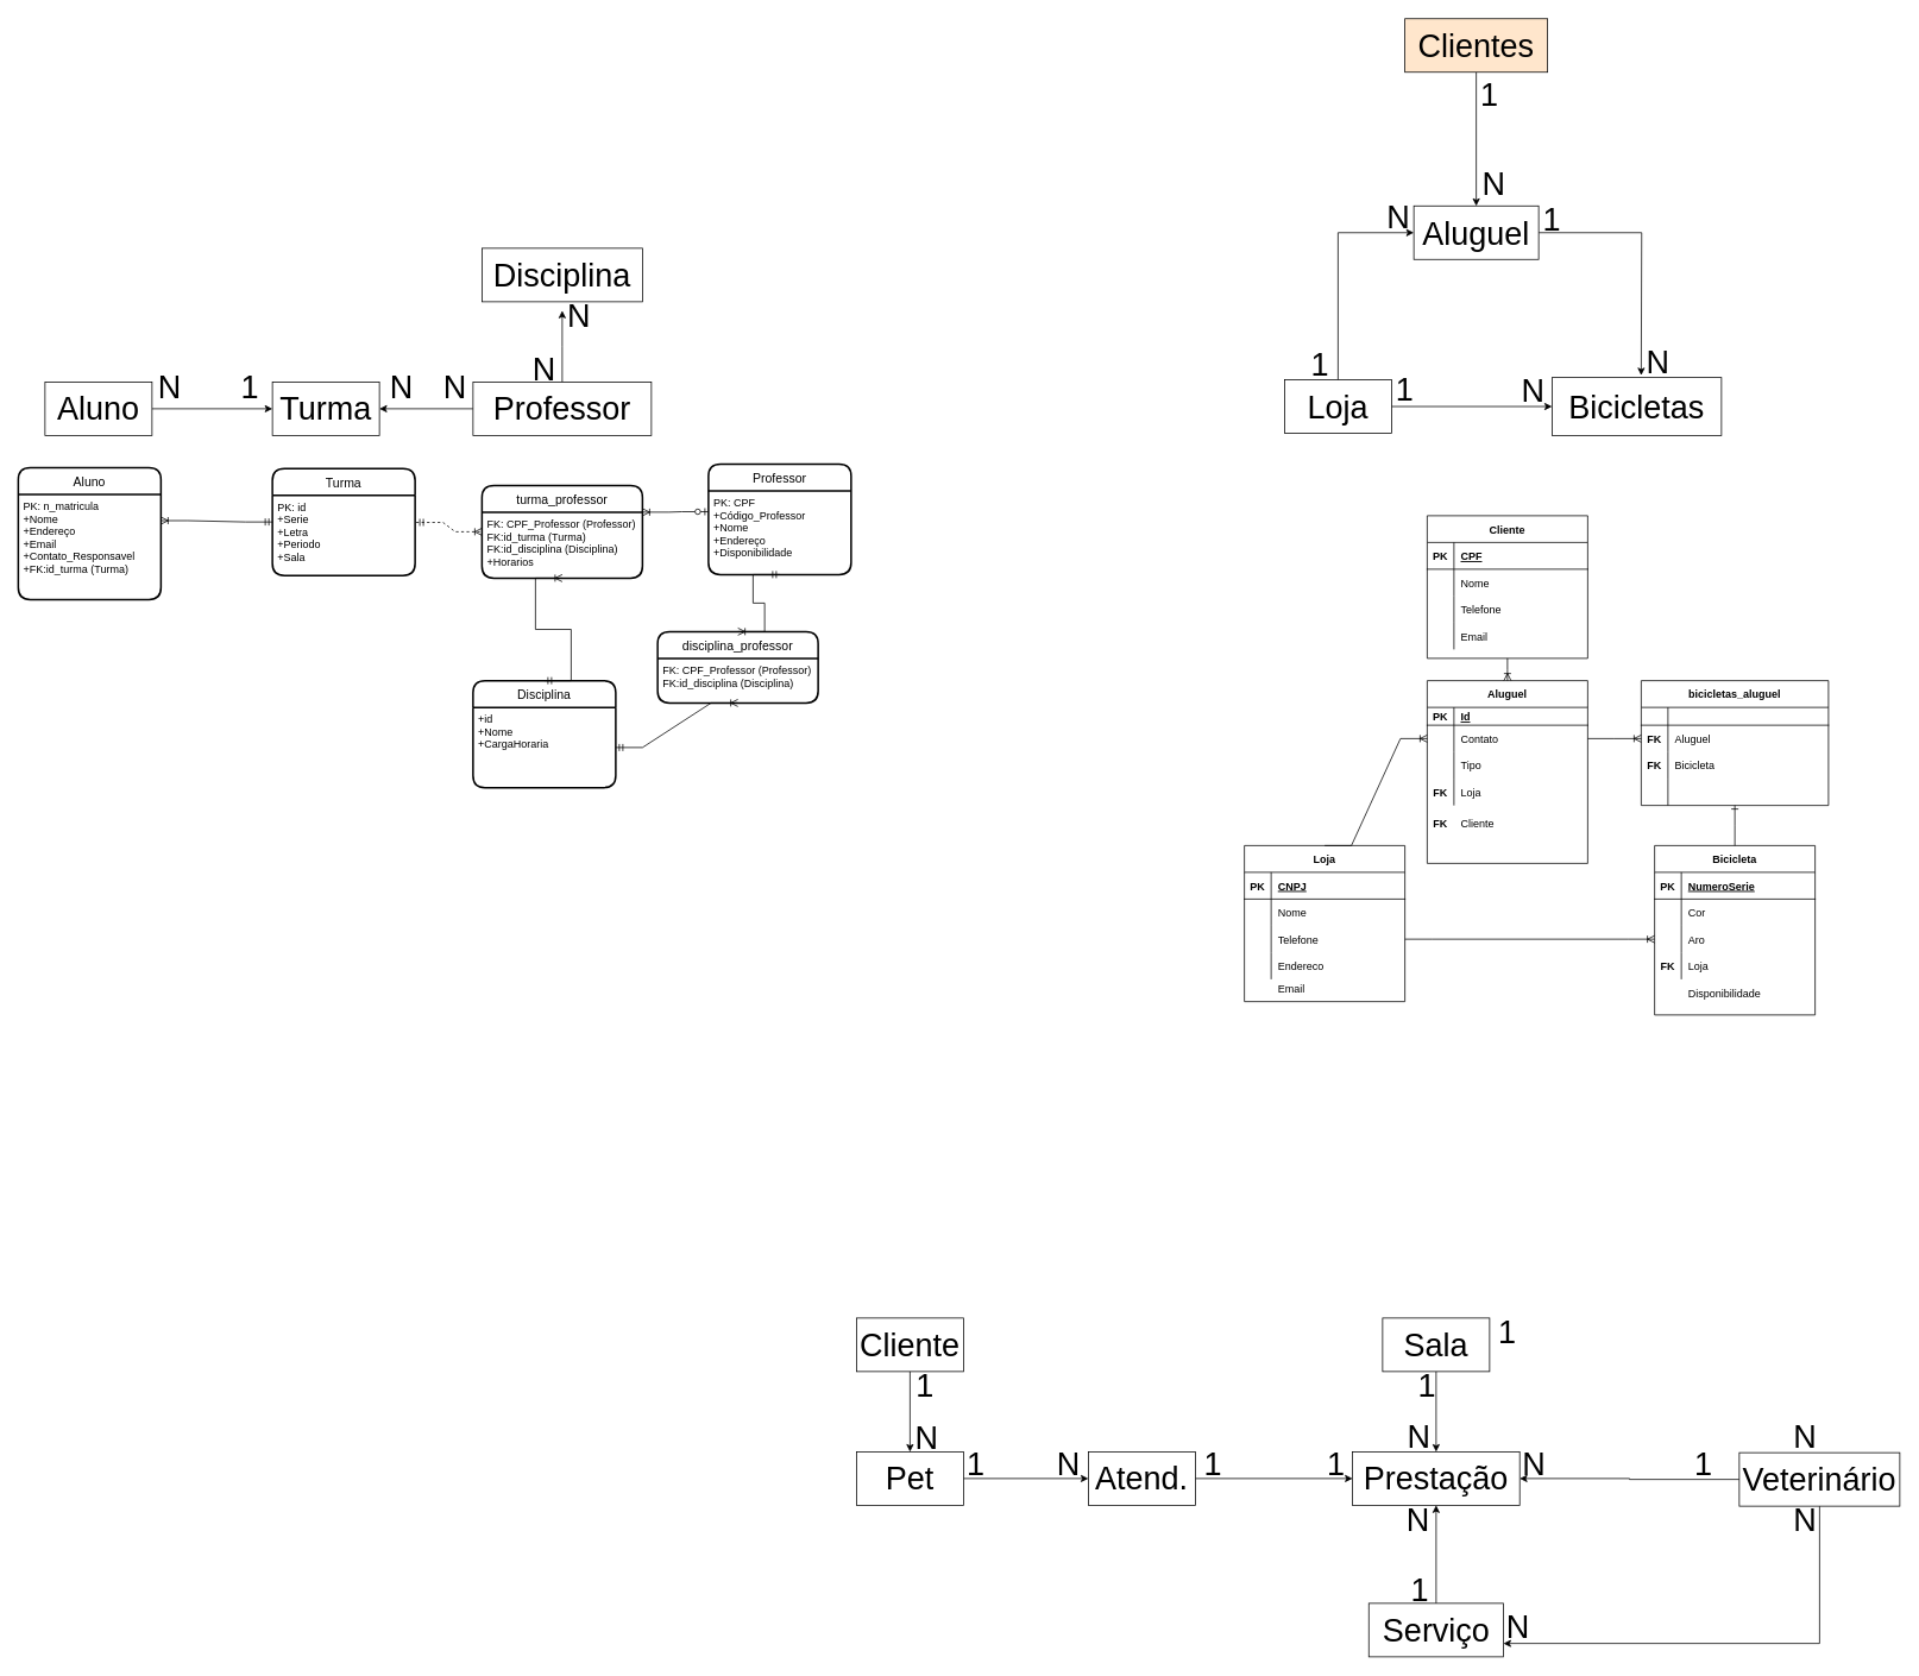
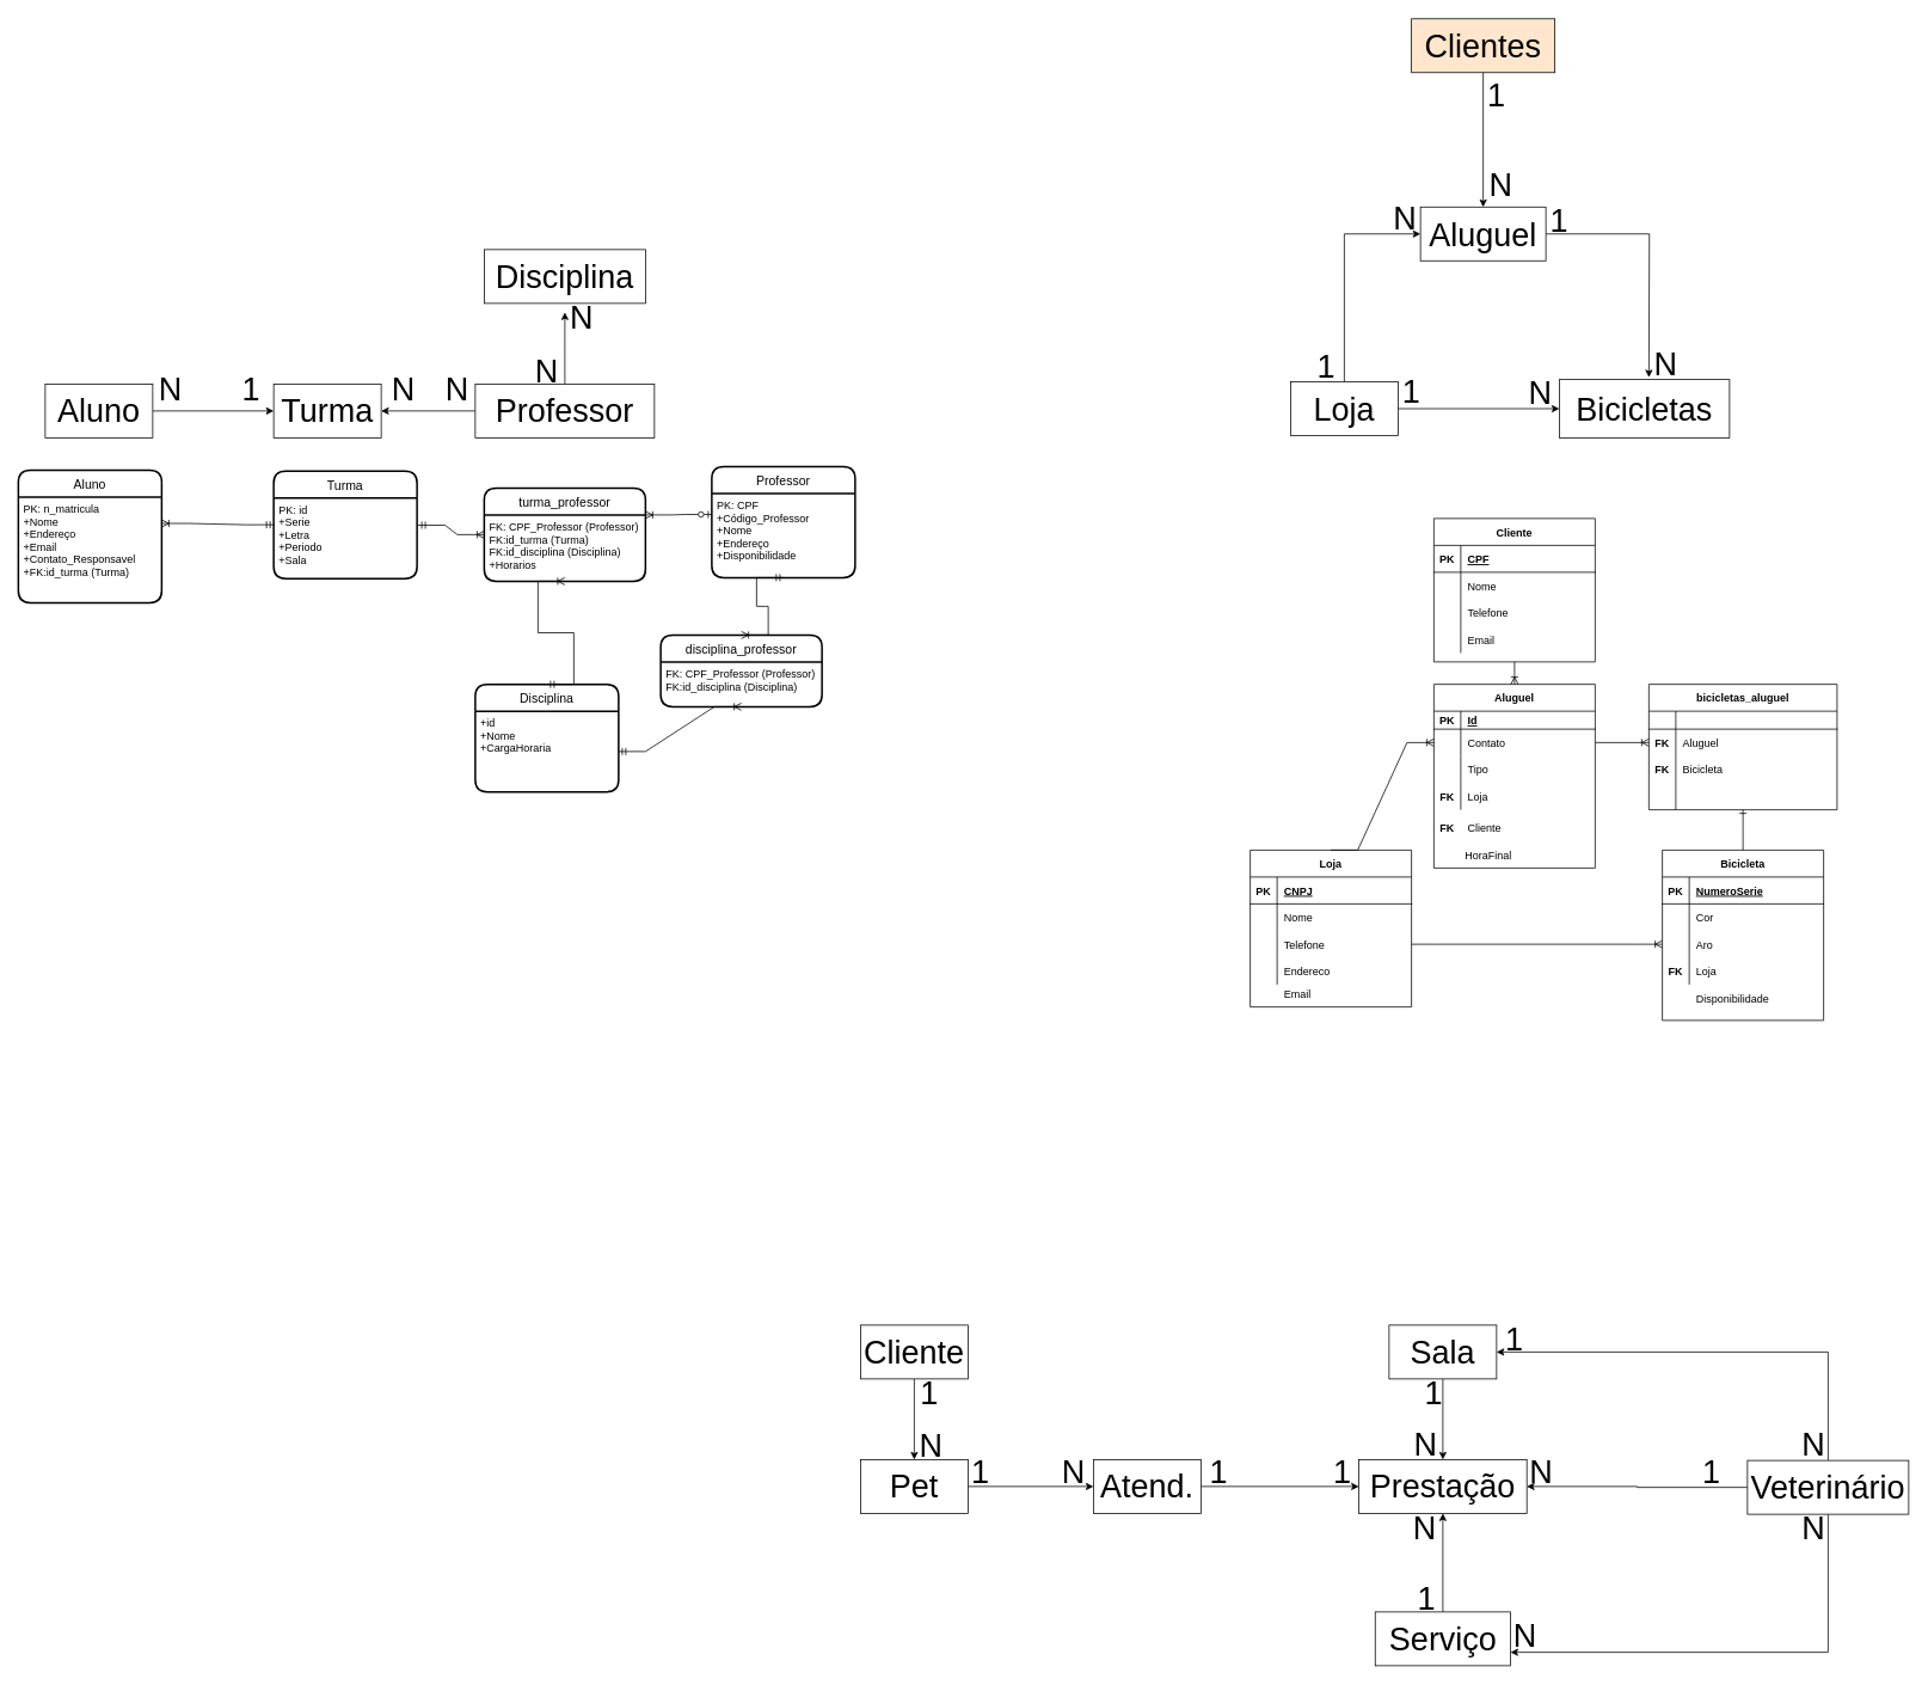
- <mxCell id="69" value="" style="edgeStyle=entityRelationEdgeStyle;fontSize=12;html=1;endArrow=ERoneToMany;startArrow=ERmandOne;rounded=0;exitX=1.008;exitY=0.339;exitDx=0;exitDy=0;exitPerimeter=0;entryX=0;entryY=0.5;entryDx=0;entryDy=0;dashed=1;" parent="1" source="62" target="66" edge="1"><mxGeometry width="100" height="100" relative="1" as="geometry"><mxPoint x="490" y="738" as="sourcePoint" /><mxPoint x="590" y="638" as="targetPoint" /></mxGeometry></mxCell>
+ <mxCell id="69" value="" style="edgeStyle=entityRelationEdgeStyle;fontSize=12;html=1;endArrow=ERoneToMany;startArrow=ERmandOne;rounded=0;exitX=1.008;exitY=0.339;exitDx=0;exitDy=0;exitPerimeter=0;entryX=0;entryY=0.5;entryDx=0;entryDy=0;" parent="1" source="62" target="66" edge="1"><mxGeometry width="100" height="100" relative="1" as="geometry"><mxPoint x="490" y="738" as="sourcePoint" /><mxPoint x="590" y="638" as="targetPoint" /></mxGeometry></mxCell>
+ <mxCell id="153" value="HoraFinal" style="shape=partialRectangle;connectable=0;fillColor=none;top=0;left=0;bottom=0;right=0;align=left;spacingLeft=6;overflow=hidden;" vertex="1" parent="1"><mxGeometry x="1627" y="938" width="150" height="30" as="geometry"><mxRectangle width="150" height="30" as="alternateBounds" /></mxGeometry></mxCell>
+ <mxCell id="28" style="edgeStyle=orthogonalEdgeStyle;rounded=0;orthogonalLoop=1;jettySize=auto;html=1;entryX=1;entryY=0.5;entryDx=0;entryDy=0;fontSize=36;" parent="1" source="29" target="34" edge="1"><mxGeometry relative="1" as="geometry"><Array as="points"><mxPoint x="2040" y="1508" /></Array></mxGeometry></mxCell>
